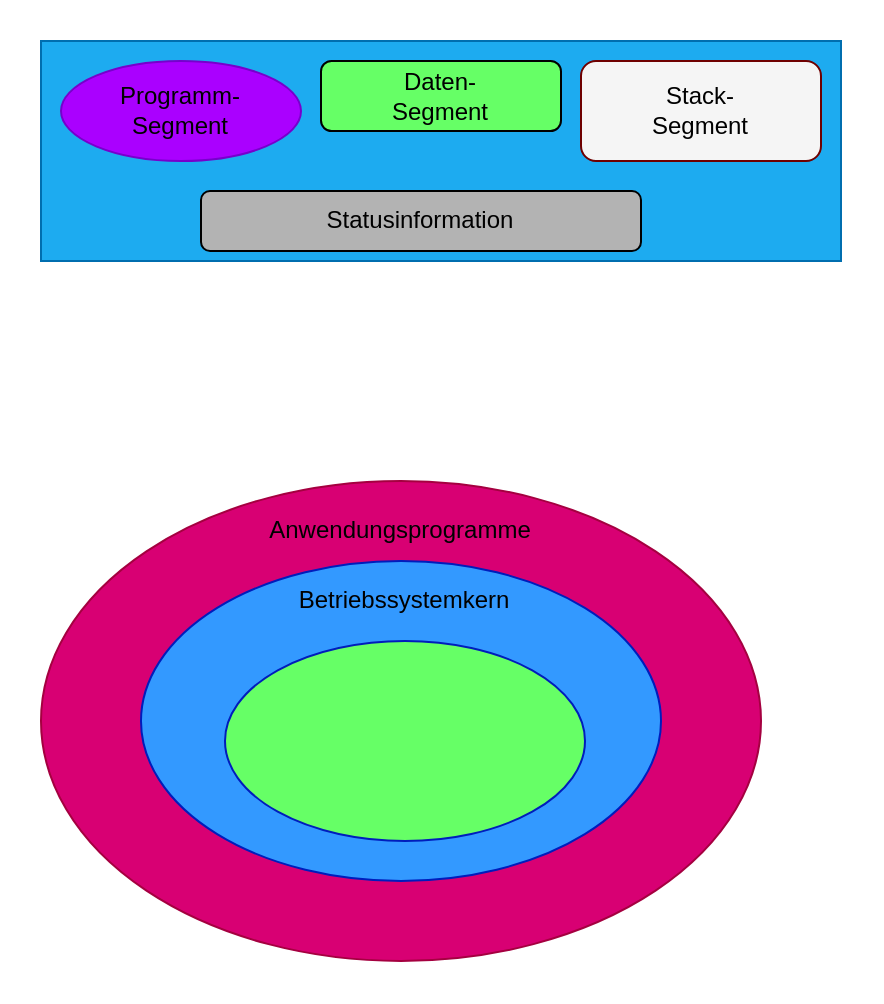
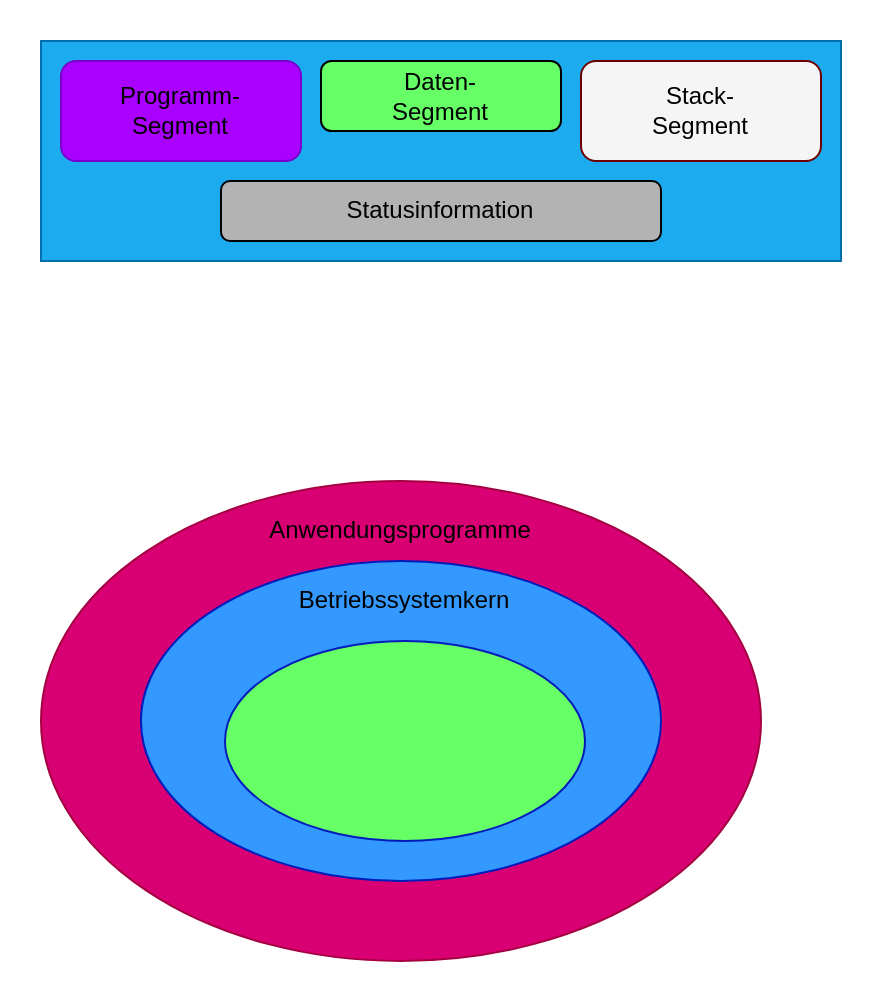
- <mxCell id="3" value="Programm-&lt;br&gt;Segment" style="ellipse;whiteSpace=wrap;html=1;fillColor=#aa00ff;strokeColor=#7700CC;fontColor=#000000;" vertex="1" parent="1"><mxGeometry x="30" y="30" width="120" height="50" as="geometry" /></mxCell>
+ <mxCell id="3" value="Programm-&lt;br&gt;Segment" style="rounded=1;whiteSpace=wrap;html=1;fillColor=#aa00ff;strokeColor=#7700CC;fontColor=#000000;" vertex="1" parent="1"><mxGeometry x="30" y="30" width="120" height="50" as="geometry" /></mxCell>
- <mxCell id="6" value="Statusinformation" style="rounded=1;whiteSpace=wrap;html=1;fillColor=#B3B3B3;" vertex="1" parent="1"><mxGeometry x="100" y="95" width="220" height="30" as="geometry" /></mxCell>
+ <mxCell id="6" value="Statusinformation" style="rounded=1;whiteSpace=wrap;html=1;fillColor=#B3B3B3;" vertex="1" parent="1"><mxGeometry x="110" y="90" width="220" height="30" as="geometry" /></mxCell>
